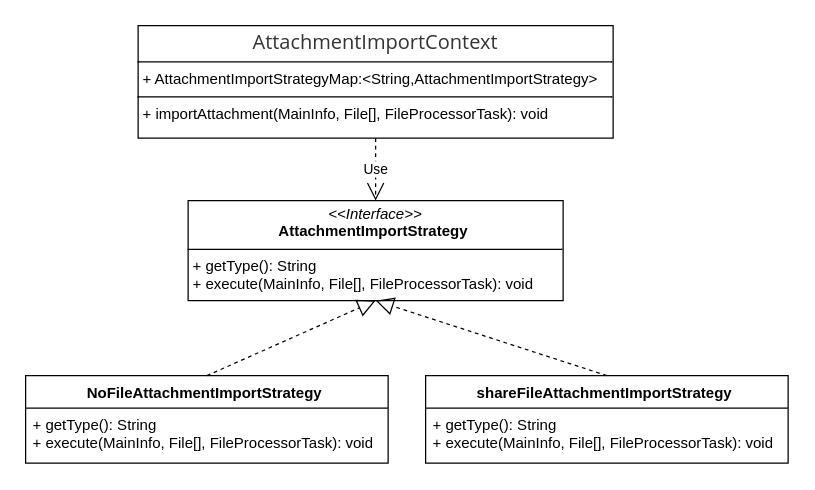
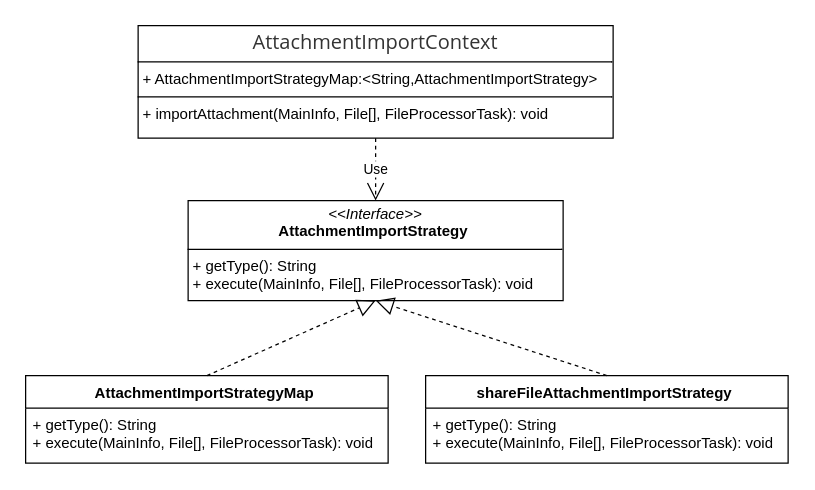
- <mxCell id="4" value="&lt;b&gt;NoFileAttachmentImportStrategy&amp;nbsp;&lt;/b&gt;" style="swimlane;fontStyle=1;align=center;verticalAlign=top;childLayout=stackLayout;horizontal=1;startSize=26;horizontalStack=0;resizeParent=1;resizeParentMax=0;resizeLast=0;collapsible=1;marginBottom=0;whiteSpace=wrap;html=1;" vertex="1" parent="1"><mxGeometry x="20" y="300" width="290" height="70" as="geometry" /></mxCell>
+ <mxCell id="4" value="&lt;b&gt;AttachmentImportStrategyMap&amp;nbsp;&lt;/b&gt;" style="swimlane;fontStyle=1;align=center;verticalAlign=top;childLayout=stackLayout;horizontal=1;startSize=26;horizontalStack=0;resizeParent=1;resizeParentMax=0;resizeLast=0;collapsible=1;marginBottom=0;whiteSpace=wrap;html=1;" vertex="1" parent="1"><mxGeometry x="20" y="300" width="290" height="70" as="geometry" /></mxCell>
